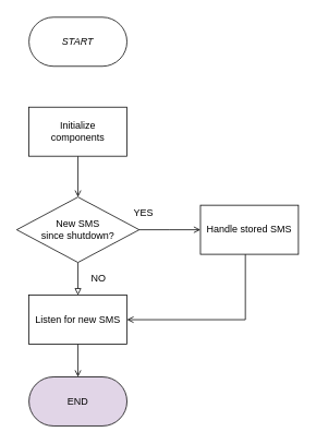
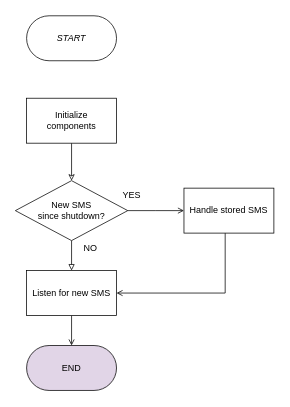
- <mxCell id="6" style="edgeStyle=orthogonalEdgeStyle;rounded=0;orthogonalLoop=1;jettySize=auto;html=1;endArrow=open;endFill=0;" edge="1" parent="1" source="7" target="10"><mxGeometry relative="1" as="geometry" /></mxCell>
+ <mxCell id="6" style="edgeStyle=orthogonalEdgeStyle;rounded=0;orthogonalLoop=1;jettySize=auto;html=1;endArrow=classic;endFill=0;" edge="1" parent="1" source="7" target="10"><mxGeometry relative="1" as="geometry" /></mxCell>
- <mxCell id="11" value="NO" style="text;html=1;align=center;verticalAlign=middle;resizable=0;points=[];autosize=1;" vertex="1" parent="1"><mxGeometry x="105" y="330" width="30" height="20" as="geometry" /></mxCell>
+ <mxCell id="11" value="NO" style="text;html=1;align=center;verticalAlign=middle;resizable=0;points=[];autosize=1;" vertex="1" parent="1"><mxGeometry x="105" y="320" width="30" height="20" as="geometry" /></mxCell>
